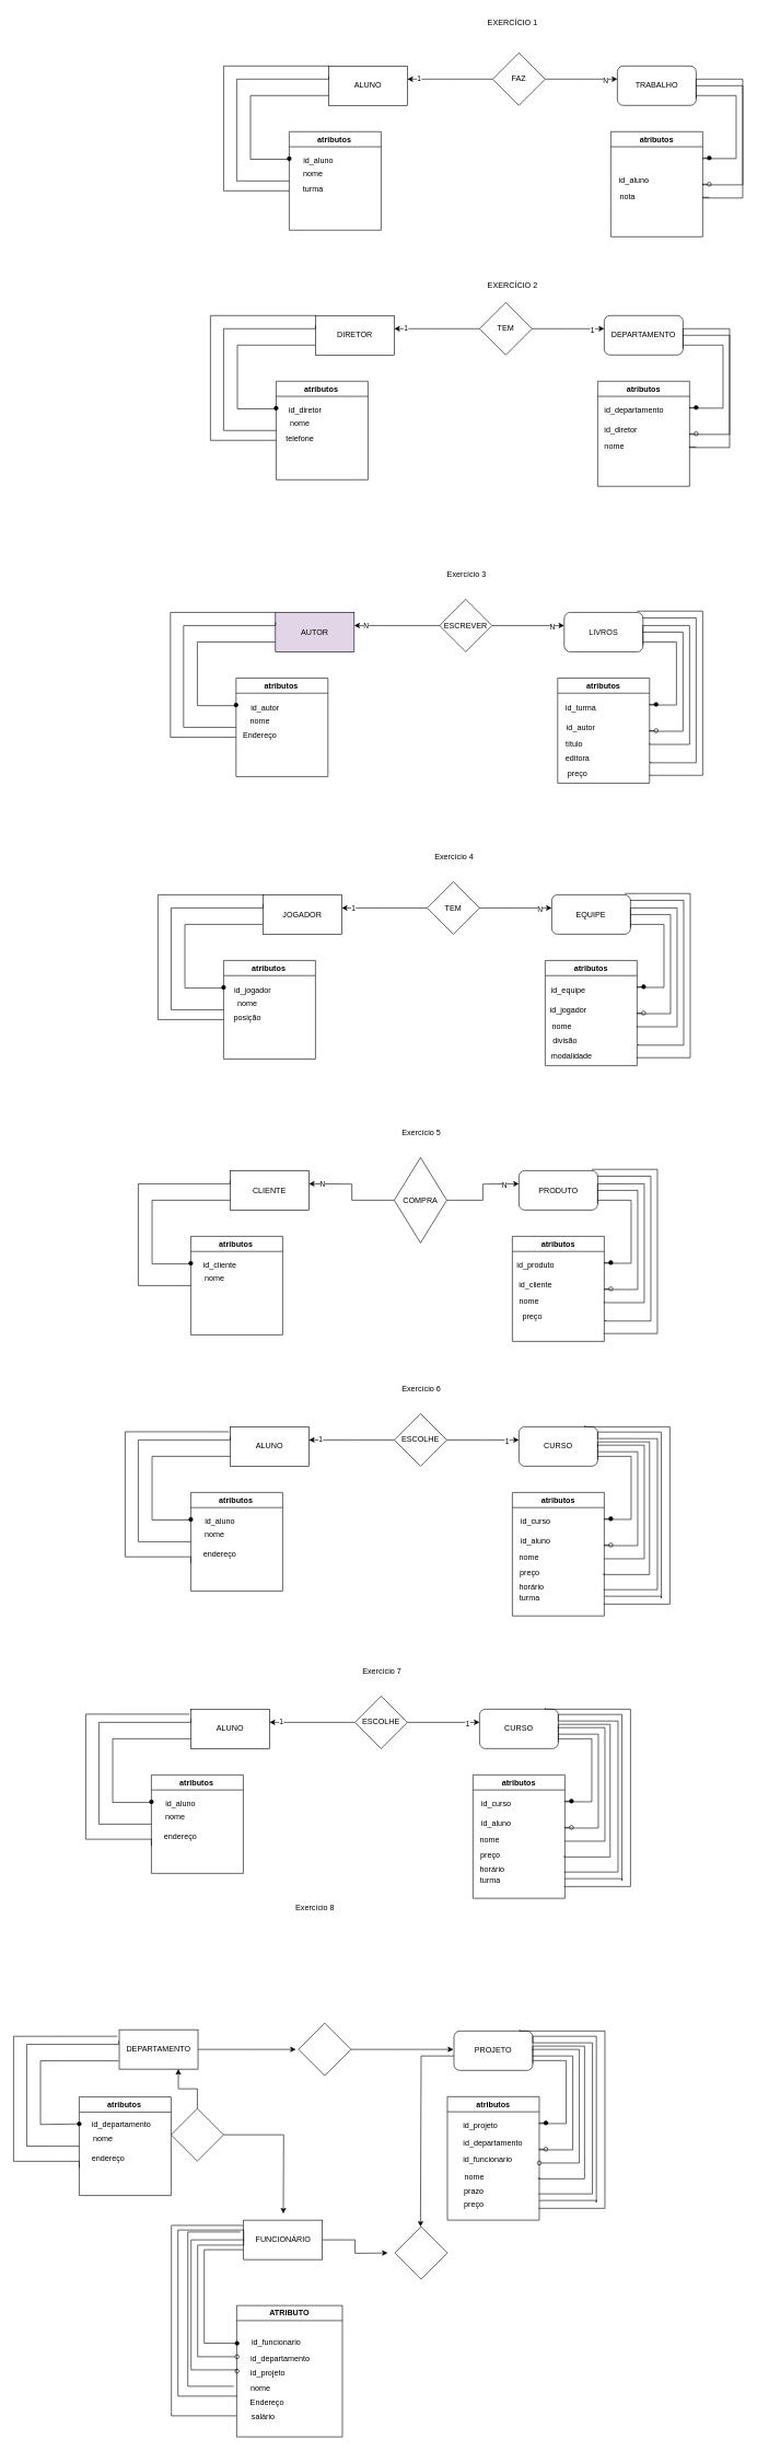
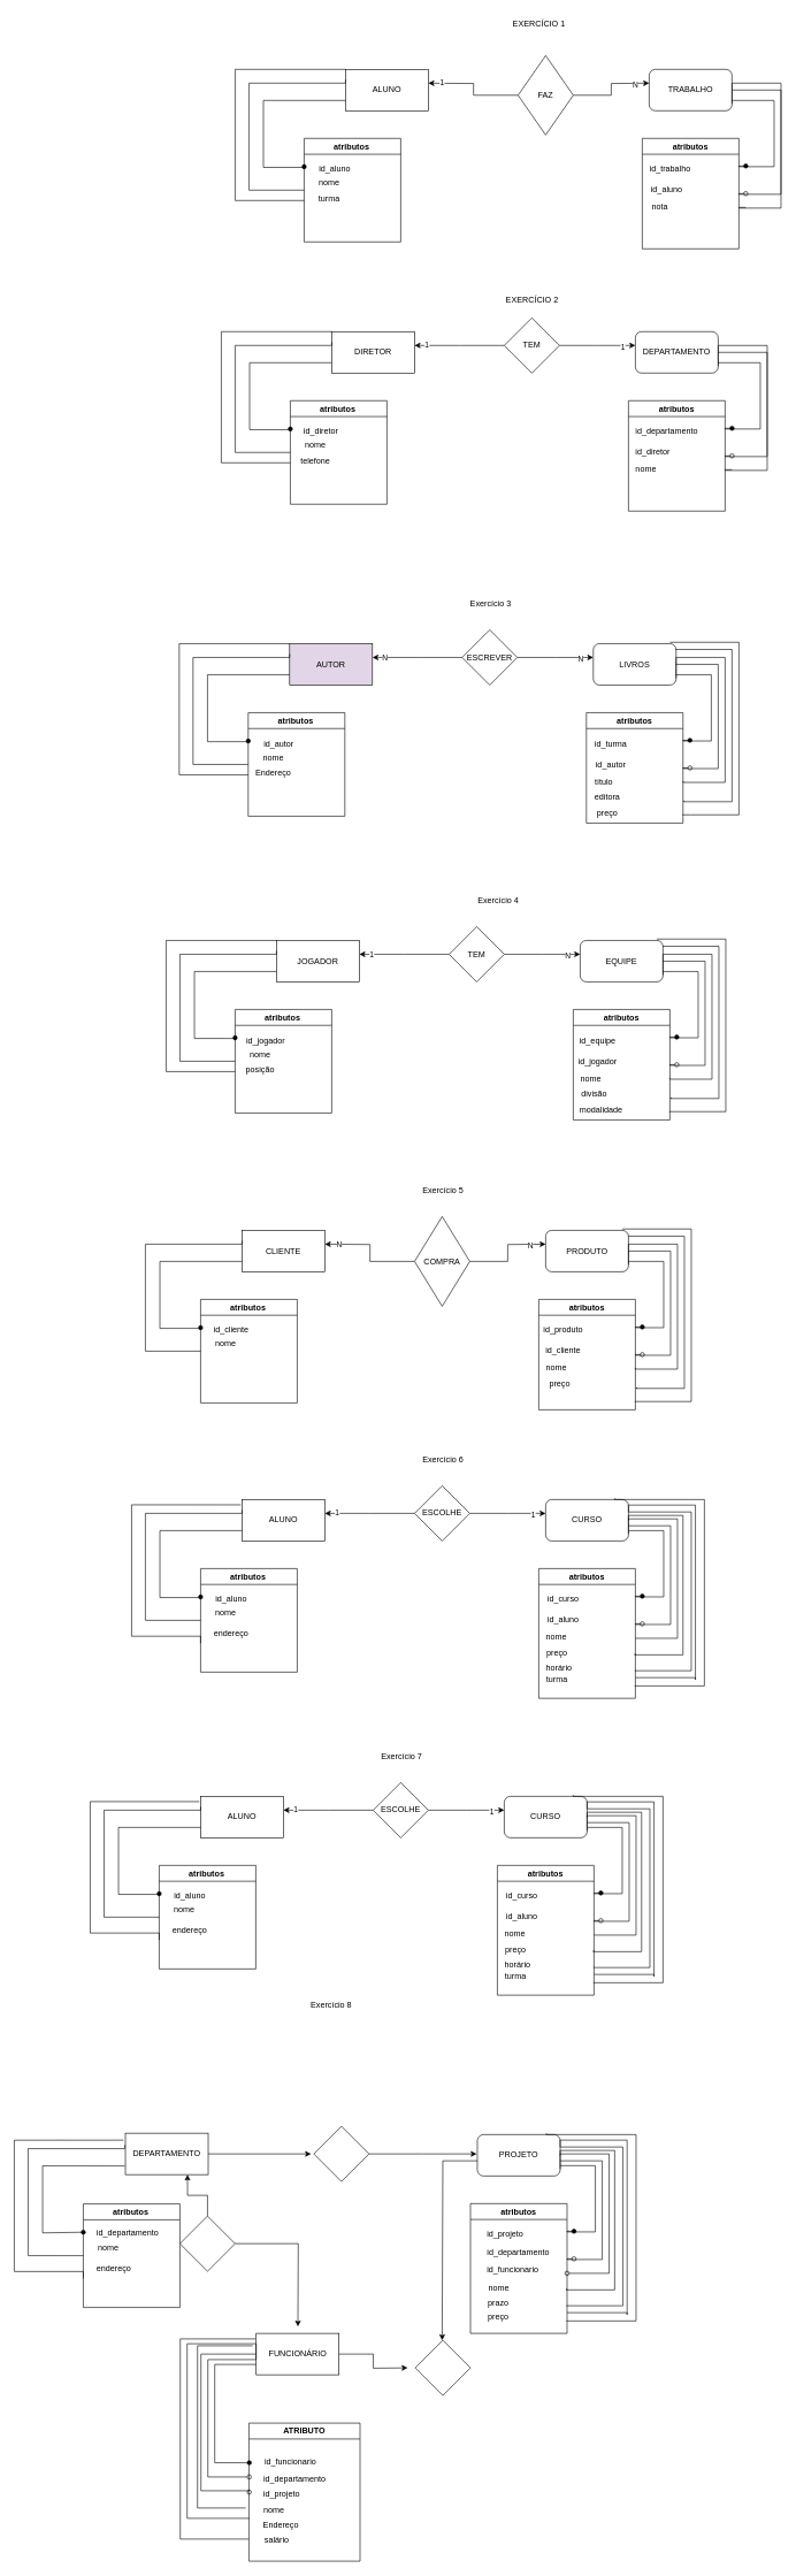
- <mxCell id="14" value="&lt;font style=&quot;vertical-align: inherit;&quot; dir=&quot;auto&quot;&gt;&lt;font style=&quot;vertical-align: inherit;&quot; dir=&quot;auto&quot;&gt;FAZ&lt;/font&gt;&lt;/font&gt;" style="rhombus;whiteSpace=wrap;html=1;" vertex="1" parent="1"><mxGeometry x="750" y="80" width="80" height="80" as="geometry" /></mxCell>
+ <mxCell id="14" value="&lt;font style=&quot;vertical-align: inherit;&quot; dir=&quot;auto&quot;&gt;&lt;font style=&quot;vertical-align: inherit;&quot; dir=&quot;auto&quot;&gt;FAZ&lt;/font&gt;&lt;/font&gt;" style="rhombus;whiteSpace=wrap;html=1;" vertex="1" parent="1"><mxGeometry x="750" y="80" width="80" height="115" as="geometry" /></mxCell>
+ <mxCell id="7" value="&lt;font style=&quot;vertical-align: inherit;&quot; dir=&quot;auto&quot;&gt;&lt;font style=&quot;vertical-align: inherit;&quot; dir=&quot;auto&quot;&gt;id_trabalho&lt;/font&gt;&lt;/font&gt;" style="text;html=1;align=center;verticalAlign=middle;resizable=0;points=[];autosize=1;strokeColor=none;fillColor=none;" vertex="1" parent="6"><mxGeometry y="30" width="80" height="30" as="geometry" /></mxCell>
- <mxCell id="24" value="EXERCÍCIO 2" style="text;html=1;align=center;verticalAlign=middle;resizable=0;points=[];autosize=1;strokeColor=none;fillColor=none;" vertex="1" parent="1"><mxGeometry x="730" y="420" width="100" height="30" as="geometry" /></mxCell>
+ <mxCell id="24" value="EXERCÍCIO 2" style="text;html=1;align=center;verticalAlign=middle;resizable=0;points=[];autosize=1;strokeColor=none;fillColor=none;" vertex="1" parent="1"><mxGeometry x="720" y="420" width="100" height="30" as="geometry" /></mxCell>
- <mxCell id="72" value="Exercício 4" style="text;html=1;align=center;verticalAlign=middle;resizable=0;points=[];autosize=1;strokeColor=none;fillColor=none;" vertex="1" parent="1"><mxGeometry x="651" y="1290" width="80" height="30" as="geometry" /></mxCell>
+ <mxCell id="72" value="Exercício 4" style="text;html=1;align=center;verticalAlign=middle;resizable=0;points=[];autosize=1;strokeColor=none;fillColor=none;" vertex="1" parent="1"><mxGeometry x="681" y="1290" width="80" height="30" as="geometry" /></mxCell>
